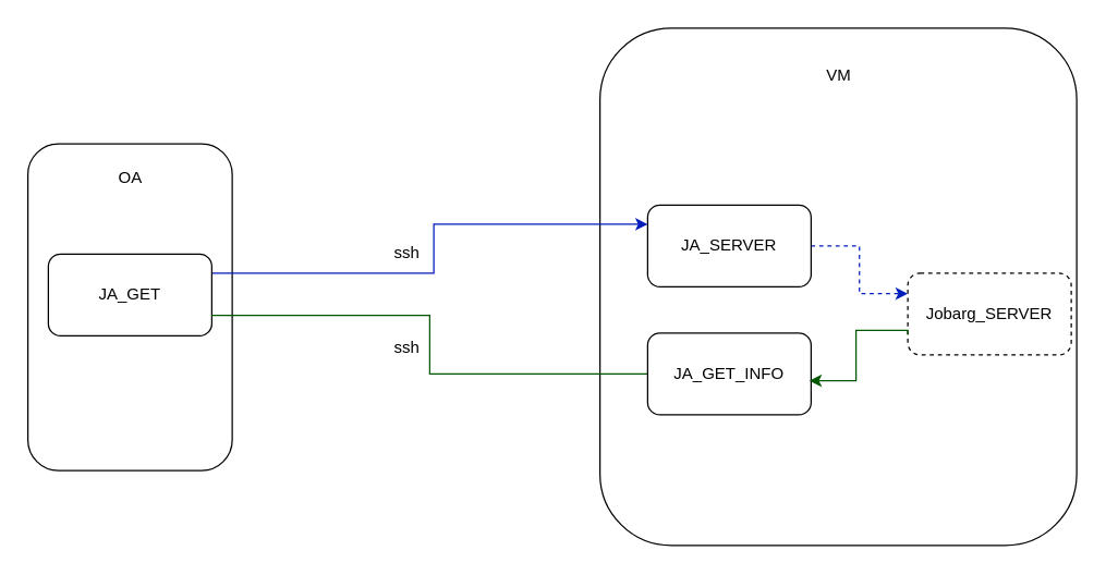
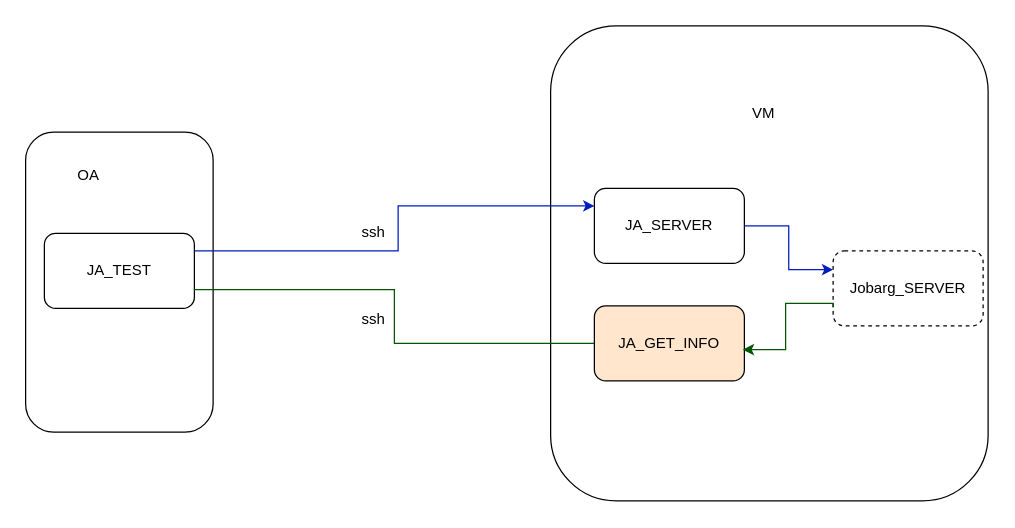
- <mxCell id="7" value="&lt;div&gt;VM&lt;/div&gt;" style="text;html=1;align=center;verticalAlign=middle;resizable=0;points=[];autosize=1;strokeColor=none;fillColor=none;" vertex="1" parent="1"><mxGeometry x="595" y="40" width="40" height="30" as="geometry" /></mxCell>
+ <mxCell id="7" value="&lt;div&gt;VM&lt;/div&gt;" style="text;html=1;align=center;verticalAlign=middle;resizable=0;points=[];autosize=1;strokeColor=none;fillColor=none;" vertex="1" parent="1"><mxGeometry x="590" y="75" width="40" height="30" as="geometry" /></mxCell>
- <mxCell id="6" value="OA" style="text;html=1;align=center;verticalAlign=middle;resizable=0;points=[];autosize=1;strokeColor=none;fillColor=none;" vertex="1" parent="1"><mxGeometry x="75" y="115" width="40" height="30" as="geometry" /></mxCell>
+ <mxCell id="6" value="OA" style="text;html=1;align=center;verticalAlign=middle;resizable=0;points=[];autosize=1;strokeColor=none;fillColor=none;" vertex="1" parent="1"><mxGeometry x="50" y="125" width="40" height="30" as="geometry" /></mxCell>
- <mxCell id="10" style="edgeStyle=orthogonalEdgeStyle;rounded=0;orthogonalLoop=1;jettySize=auto;html=1;entryX=0;entryY=0.25;entryDx=0;entryDy=0;fillColor=#0050ef;strokeColor=#001DBC;dashed=1;" edge="1" parent="1" source="11" target="8"><mxGeometry relative="1" as="geometry" /></mxCell>
+ <mxCell id="10" style="edgeStyle=orthogonalEdgeStyle;rounded=0;orthogonalLoop=1;jettySize=auto;html=1;entryX=0;entryY=0.25;entryDx=0;entryDy=0;fillColor=#0050ef;strokeColor=#001DBC;" edge="1" parent="1" source="11" target="8"><mxGeometry relative="1" as="geometry" /></mxCell>
- <mxCell id="5" value="JA_GET" style="rounded=1;whiteSpace=wrap;html=1;" vertex="1" parent="1"><mxGeometry x="35" y="186" width="120" height="60" as="geometry" /></mxCell>
+ <mxCell id="5" value="JA_TEST" style="rounded=1;whiteSpace=wrap;html=1;" vertex="1" parent="1"><mxGeometry x="35" y="186" width="120" height="60" as="geometry" /></mxCell>
- <mxCell id="13" value="&lt;div&gt;JA_GET_INFO&lt;/div&gt;" style="rounded=1;whiteSpace=wrap;html=1;" vertex="1" parent="1"><mxGeometry x="475" y="244" width="120" height="60" as="geometry" /></mxCell>
+ <mxCell id="13" value="&lt;div&gt;JA_GET_INFO&lt;/div&gt;" style="rounded=1;whiteSpace=wrap;html=1;fillColor=#ffe6cc;" vertex="1" parent="1"><mxGeometry x="475" y="244" width="120" height="60" as="geometry" /></mxCell>
